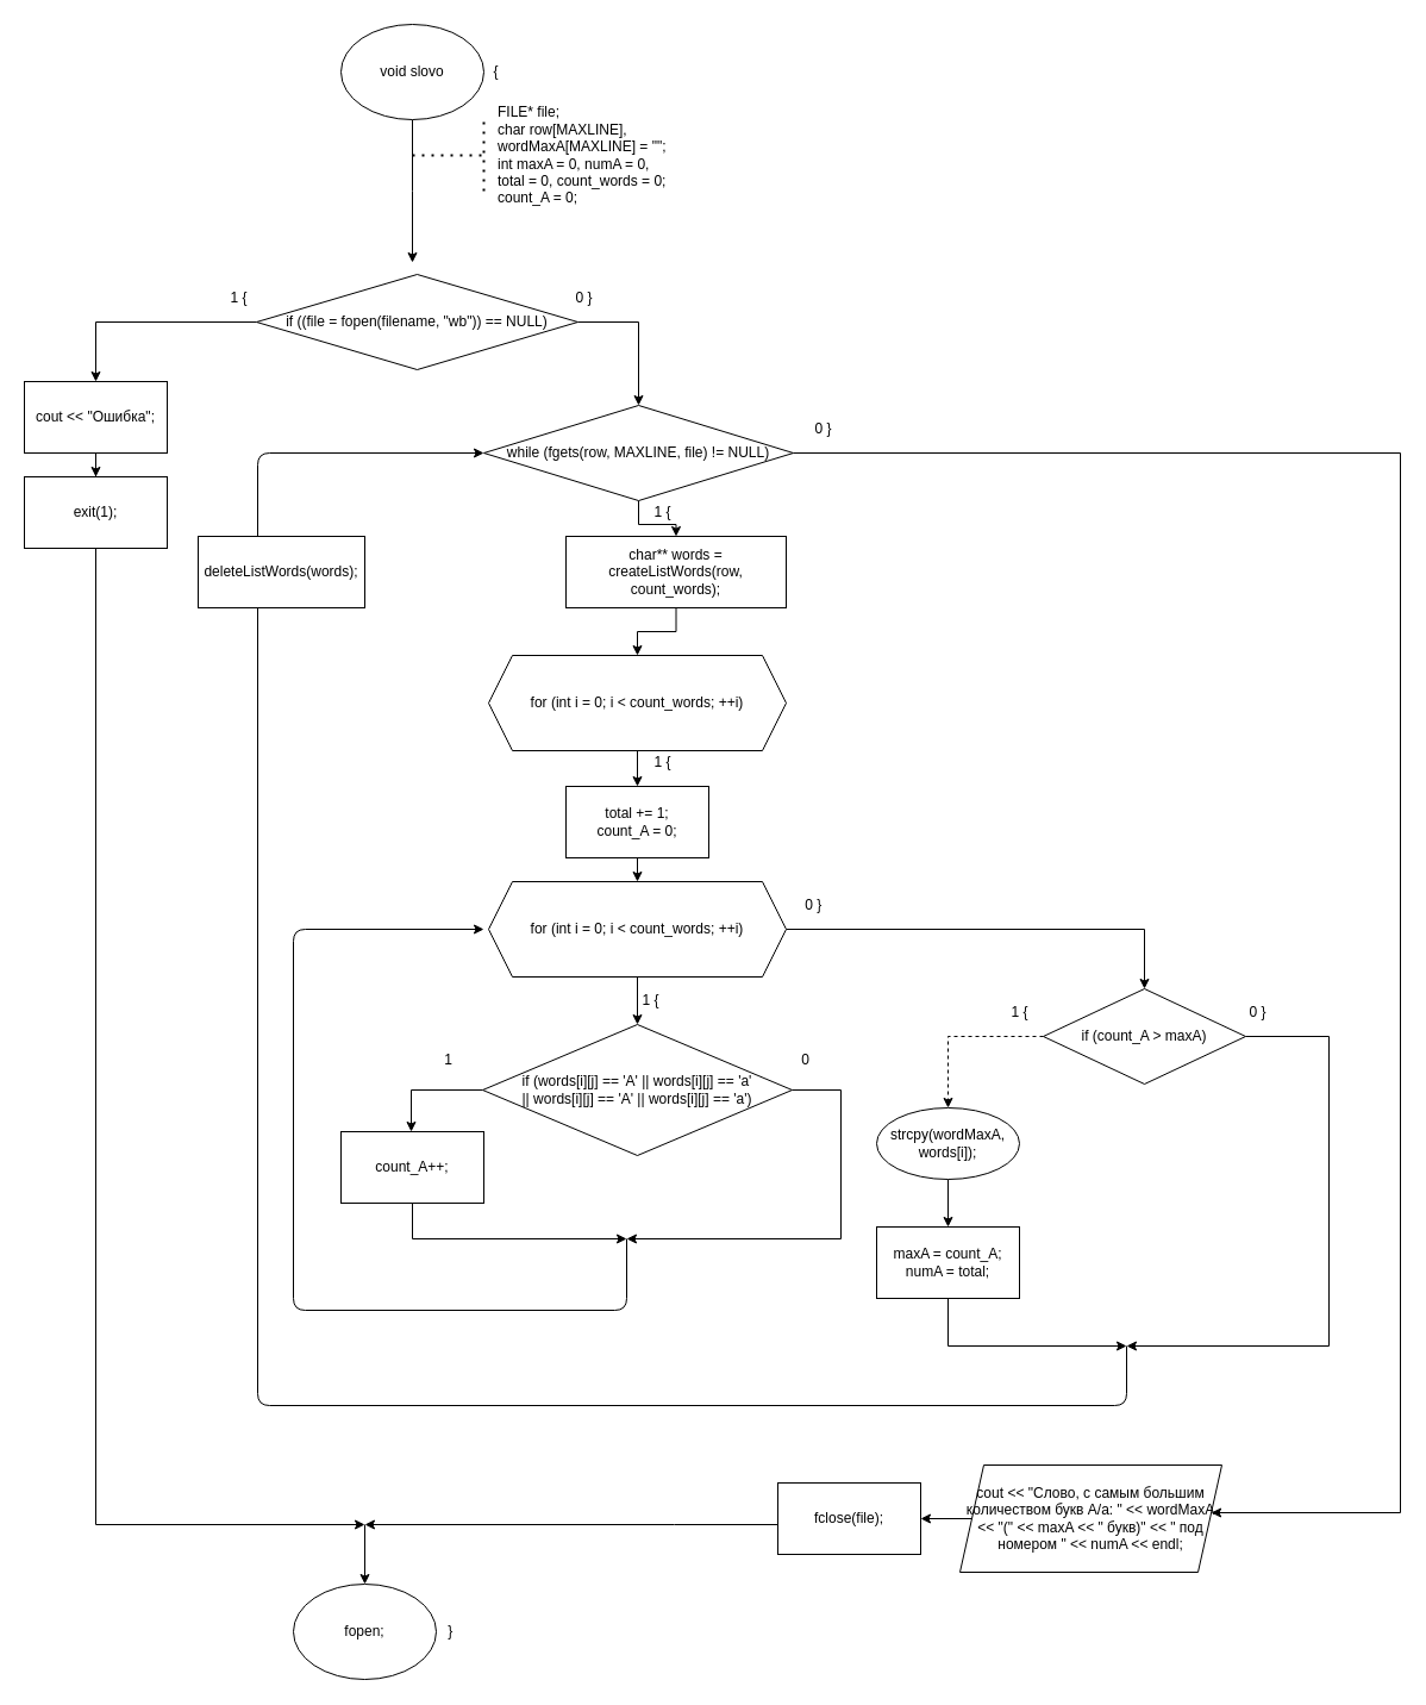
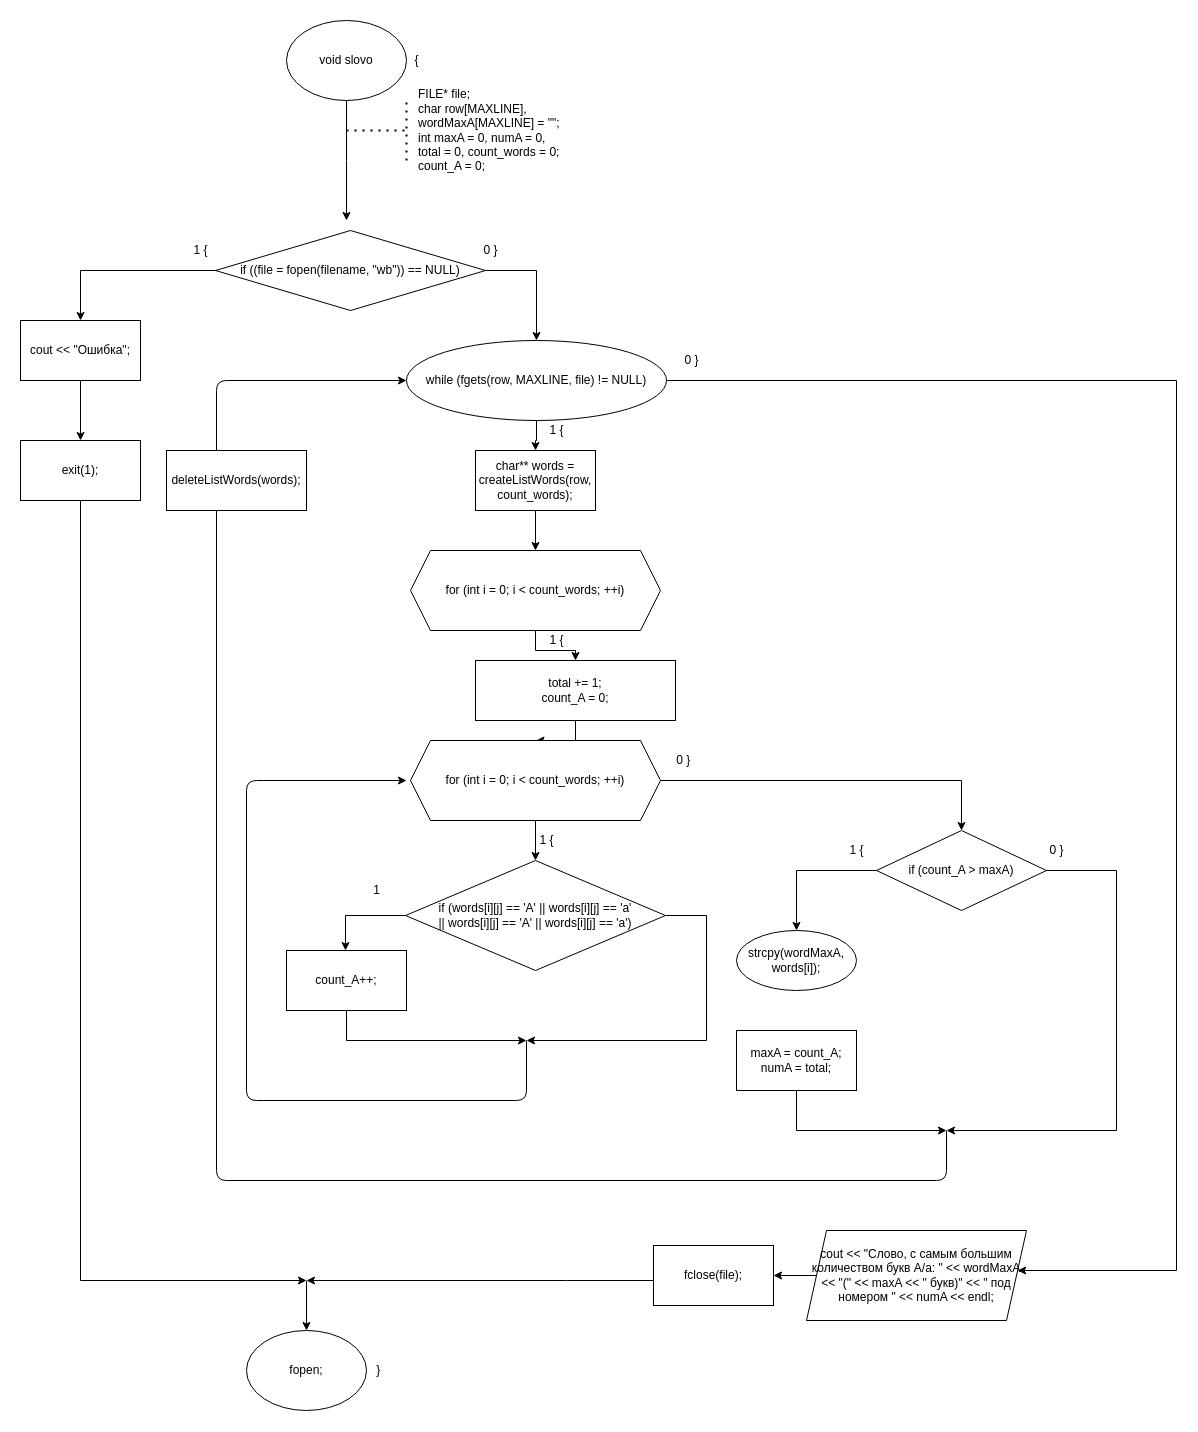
- <mxCell id="21" value="while (fgets(row, MAXLINE, file) != NULL)" style="rhombus;whiteSpace=wrap;html=1;" vertex="1" parent="1"><mxGeometry x="406" y="340" width="260" height="80" as="geometry" /></mxCell>
+ <mxCell id="21" value="while (fgets(row, MAXLINE, file) != NULL)" style="ellipse;whiteSpace=wrap;html=1;" vertex="1" parent="1"><mxGeometry x="406" y="340" width="260" height="80" as="geometry" /></mxCell>
- <mxCell id="16" value="exit(1);" style="rounded=0;whiteSpace=wrap;html=1;" vertex="1" parent="1"><mxGeometry x="20" y="400" width="120" height="60" as="geometry" /></mxCell>
+ <mxCell id="16" value="exit(1);" style="rounded=0;whiteSpace=wrap;html=1;" vertex="1" parent="1"><mxGeometry x="20" y="440" width="120" height="60" as="geometry" /></mxCell>
- <mxCell id="23" value="char** words = createListWords(row, count_words);" style="rounded=0;whiteSpace=wrap;html=1;" vertex="1" parent="1"><mxGeometry x="475" y="450" width="185" height="60" as="geometry" /></mxCell>
+ <mxCell id="23" value="char** words = createListWords(row, count_words);" style="rounded=0;whiteSpace=wrap;html=1;" vertex="1" parent="1"><mxGeometry x="475" y="450" width="120" height="60" as="geometry" /></mxCell>
- <mxCell id="25" value="&lt;div&gt;total += 1;&lt;/div&gt;&lt;div&gt;count_A = 0;&lt;/div&gt;" style="rounded=0;whiteSpace=wrap;html=1;" vertex="1" parent="1"><mxGeometry x="475" y="660" width="120" height="60" as="geometry" /></mxCell>
+ <mxCell id="25" value="&lt;div&gt;total += 1;&lt;/div&gt;&lt;div&gt;count_A = 0;&lt;/div&gt;" style="rounded=0;whiteSpace=wrap;html=1;" vertex="1" parent="1"><mxGeometry x="475" y="660" width="200" height="60" as="geometry" /></mxCell>
- <mxCell id="36" style="edgeStyle=orthogonalEdgeStyle;rounded=0;orthogonalLoop=1;jettySize=auto;html=1;dashed=1;" edge="1" parent="1" source="38" target="40"><mxGeometry relative="1" as="geometry"><mxPoint x="816" y="920" as="targetPoint" /></mxGeometry></mxCell>
+ <mxCell id="36" style="edgeStyle=orthogonalEdgeStyle;rounded=0;orthogonalLoop=1;jettySize=auto;html=1;" edge="1" parent="1" source="38" target="40"><mxGeometry relative="1" as="geometry"><mxPoint x="816" y="920" as="targetPoint" /></mxGeometry></mxCell>
- <mxCell id="44" value="0" style="text;html=1;align=center;verticalAlign=middle;resizable=0;points=[];autosize=1;" vertex="1" parent="1"><mxGeometry x="666" y="880" width="20" height="20" as="geometry" /></mxCell>
- <mxCell id="39" style="edgeStyle=orthogonalEdgeStyle;rounded=0;orthogonalLoop=1;jettySize=auto;html=1;" edge="1" parent="1" source="40" target="42"><mxGeometry relative="1" as="geometry"><mxPoint x="796" y="1030" as="targetPoint" /></mxGeometry></mxCell>
